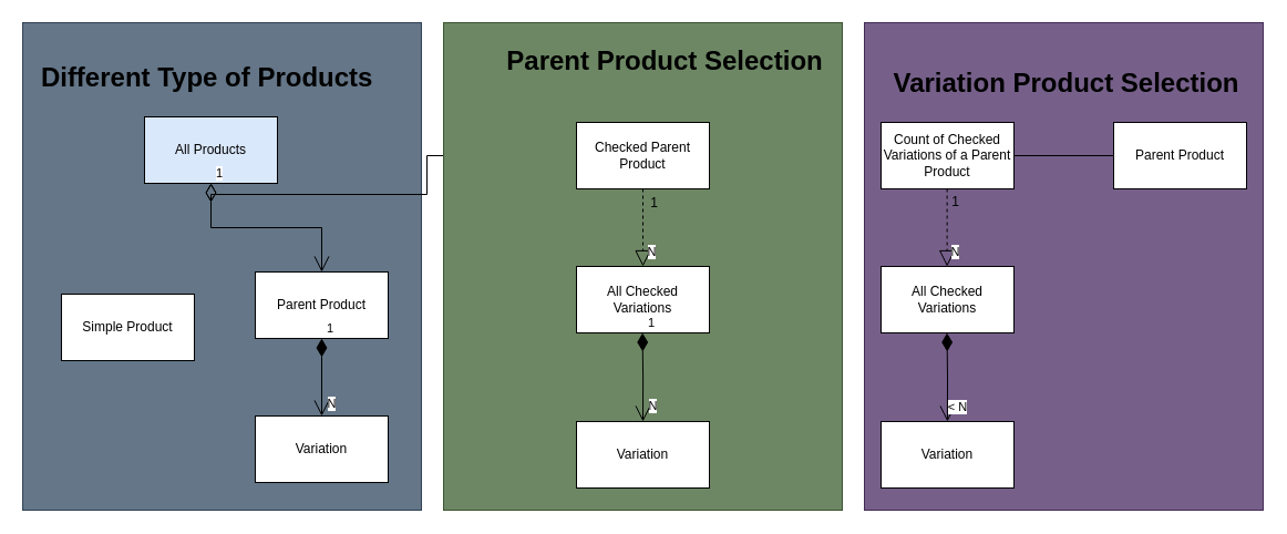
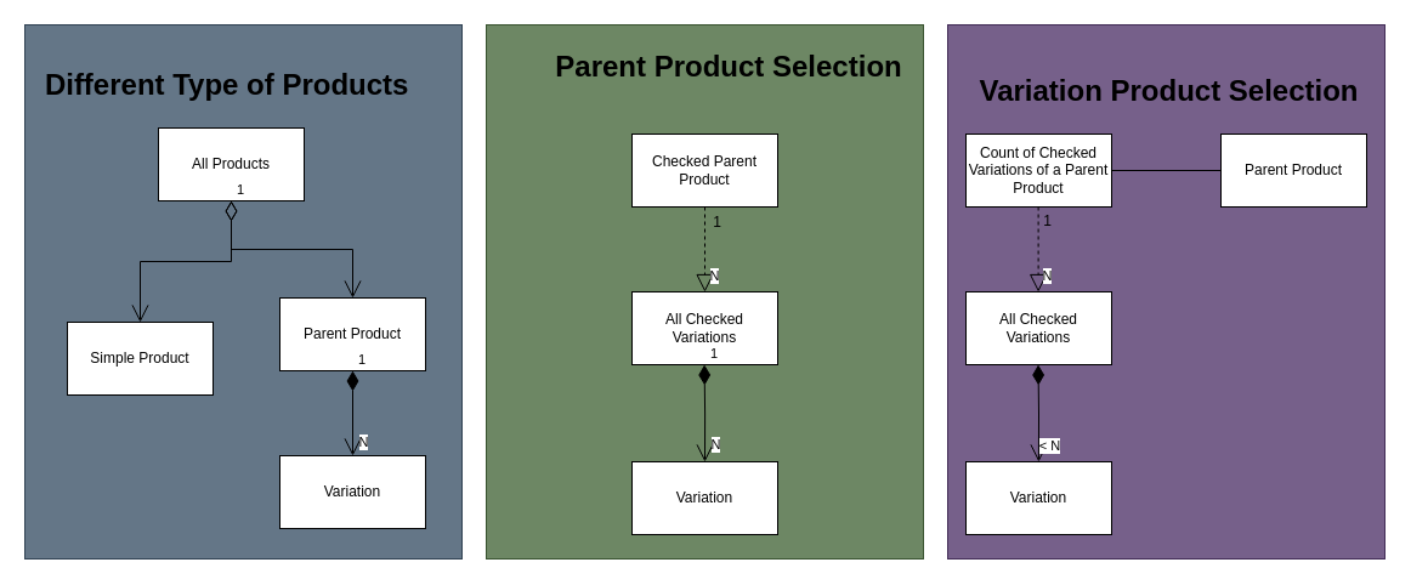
- <mxCell id="4" value="All Products" style="rounded=0;whiteSpace=wrap;html=1;fillColor=#dae8fc;" vertex="1" parent="1"><mxGeometry x="130" y="105" width="120" height="60" as="geometry" /></mxCell>
+ <mxCell id="4" value="All Products" style="rounded=0;whiteSpace=wrap;html=1;" vertex="1" parent="1"><mxGeometry x="130" y="105" width="120" height="60" as="geometry" /></mxCell>
- <mxCell id="11" value="1" style="endArrow=open;html=1;endSize=12;startArrow=diamondThin;startSize=14;startFill=0;edgeStyle=orthogonalEdgeStyle;align=left;verticalAlign=bottom;rounded=0;exitX=0.5;exitY=1;exitDx=0;exitDy=0;" edge="1" parent="1" source="4" target="13"><mxGeometry x="-1" y="3" relative="1" as="geometry"><mxPoint x="70" y="205" as="sourcePoint" /><mxPoint x="230" y="205" as="targetPoint" /></mxGeometry></mxCell>
+ <mxCell id="11" value="1" style="endArrow=open;html=1;endSize=12;startArrow=diamondThin;startSize=14;startFill=0;edgeStyle=orthogonalEdgeStyle;align=left;verticalAlign=bottom;rounded=0;entryX=0.5;entryY=0;entryDx=0;entryDy=0;exitX=0.5;exitY=1;exitDx=0;exitDy=0;" edge="1" parent="1" source="4" target="5"><mxGeometry x="-1" y="3" relative="1" as="geometry"><mxPoint x="70" y="205" as="sourcePoint" /><mxPoint x="230" y="205" as="targetPoint" /></mxGeometry></mxCell>
